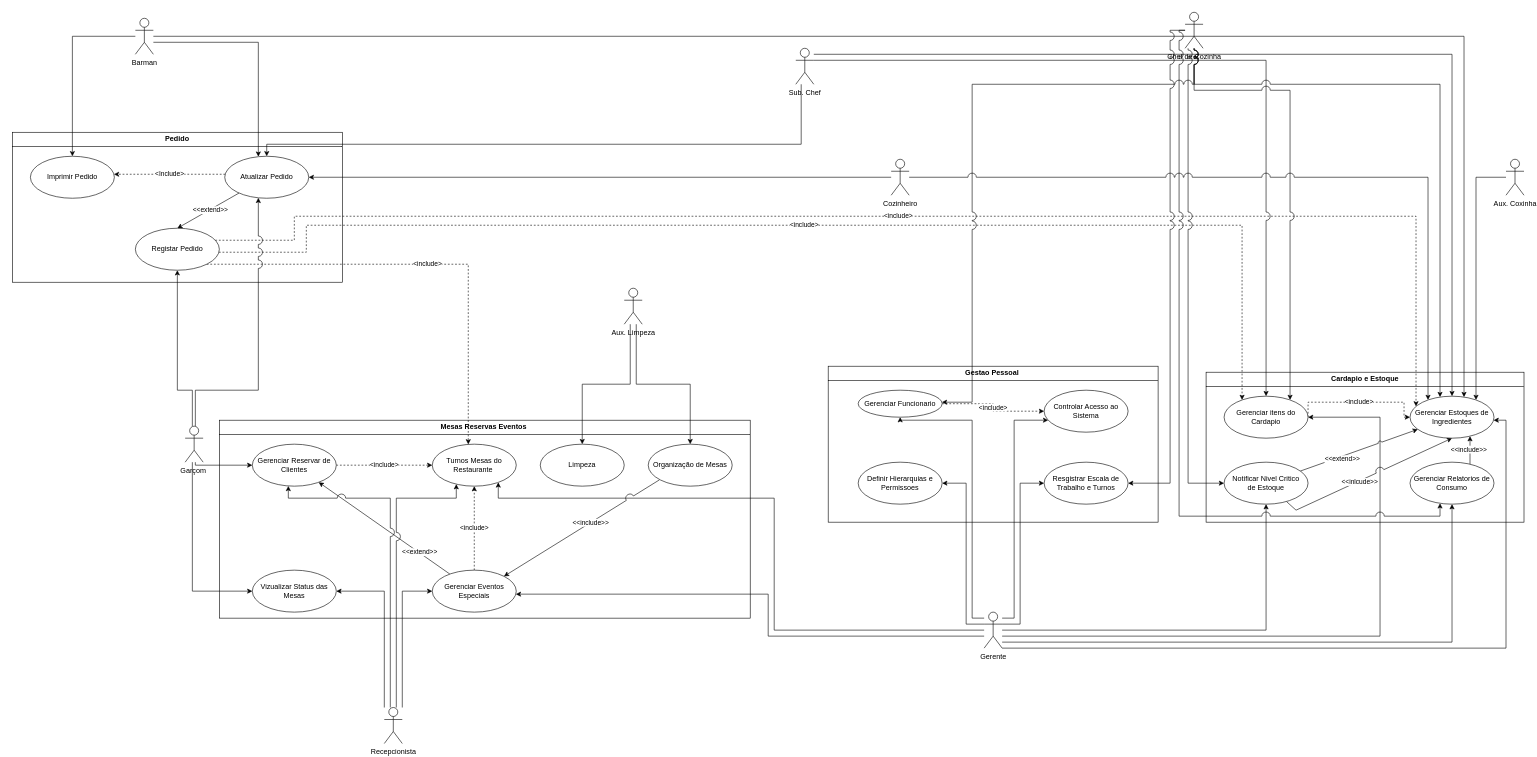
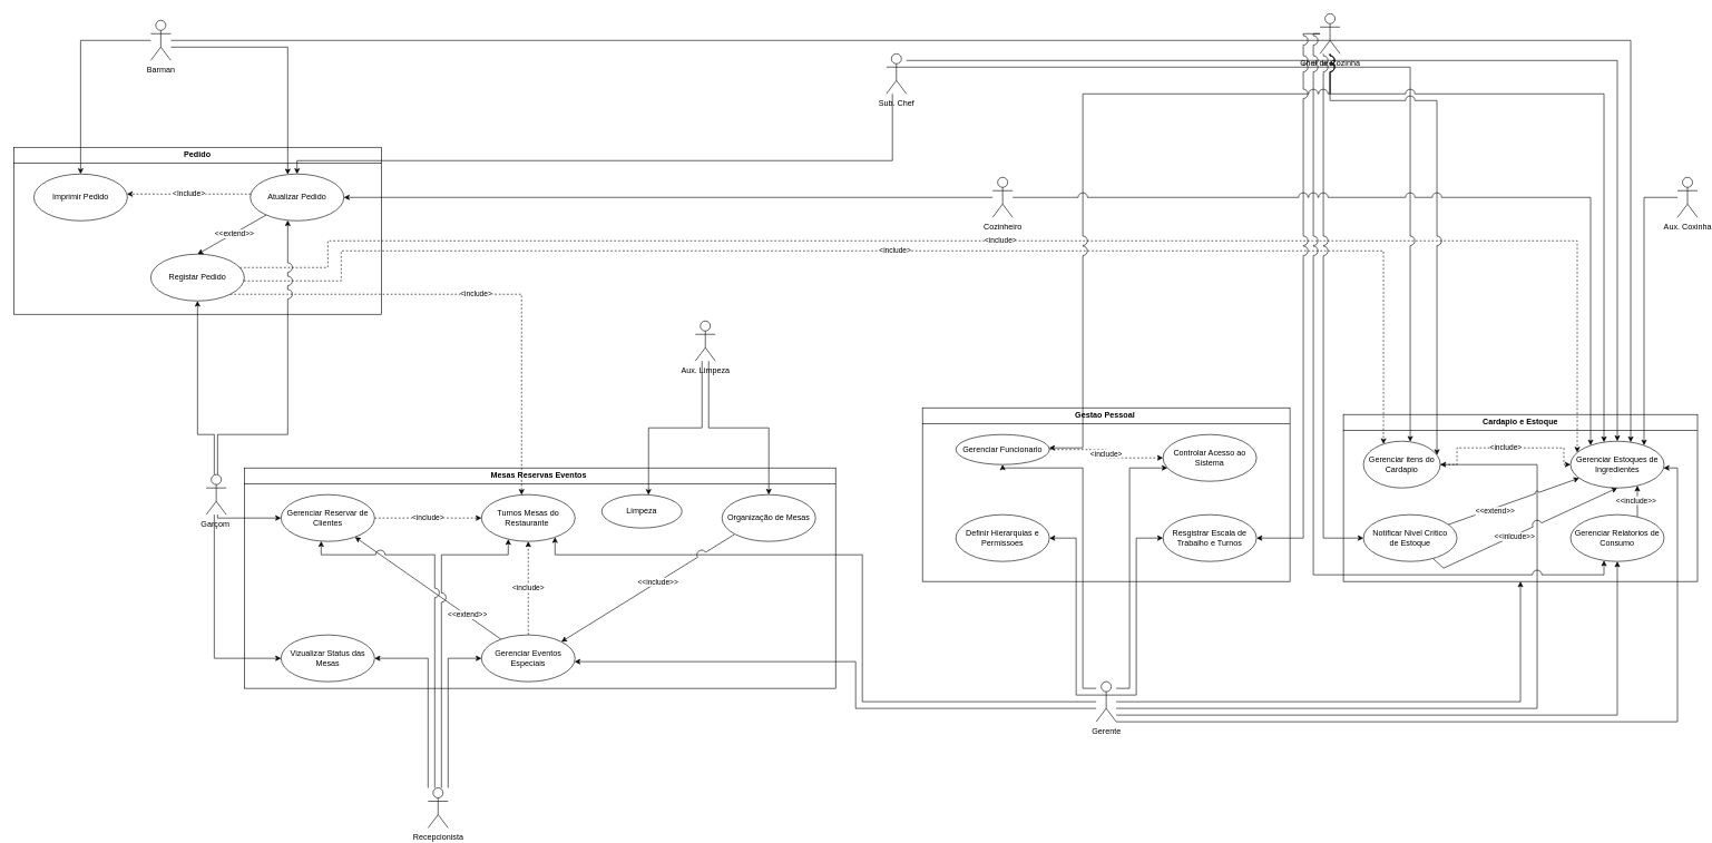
- <mxCell id="73" value="Gerenciar itens do Cardapio" style="ellipse;whiteSpace=wrap;html=1;strokeColor=default;" vertex="1" parent="1"><mxGeometry x="2040" y="660" width="140" height="70" as="geometry" /></mxCell>
+ <mxCell id="73" value="Gerenciar itens do Cardapio" style="ellipse;whiteSpace=wrap;html=1;strokeColor=default;" vertex="1" parent="1"><mxGeometry x="2040" y="660" width="115" height="70" as="geometry" /></mxCell>
- <mxCell id="83" value="Limpeza" style="ellipse;whiteSpace=wrap;html=1;strokeColor=default;" vertex="1" parent="1"><mxGeometry x="900" y="740" width="140" height="70" as="geometry" /></mxCell>
+ <mxCell id="83" value="Limpeza" style="ellipse;whiteSpace=wrap;html=1;strokeColor=default;" vertex="1" parent="1"><mxGeometry x="900" y="740" width="120" height="50" as="geometry" /></mxCell>
- <mxCell id="50" style="edgeStyle=orthogonalEdgeStyle;rounded=0;orthogonalLoop=1;jettySize=auto;html=1;strokeColor=light-dark(#000000,#FF8000);jumpStyle=arc;jumpSize=14;" edge="1" parent="1" source="56" target="78"><mxGeometry relative="1" as="geometry" /></mxCell>
+ <mxCell id="50" style="edgeStyle=orthogonalEdgeStyle;rounded=0;orthogonalLoop=1;jettySize=auto;html=1;strokeColor=light-dark(#000000,#FF8000);jumpStyle=arc;jumpSize=14;" edge="1" parent="1" source="56" target="3"><mxGeometry relative="1" as="geometry" /></mxCell>
